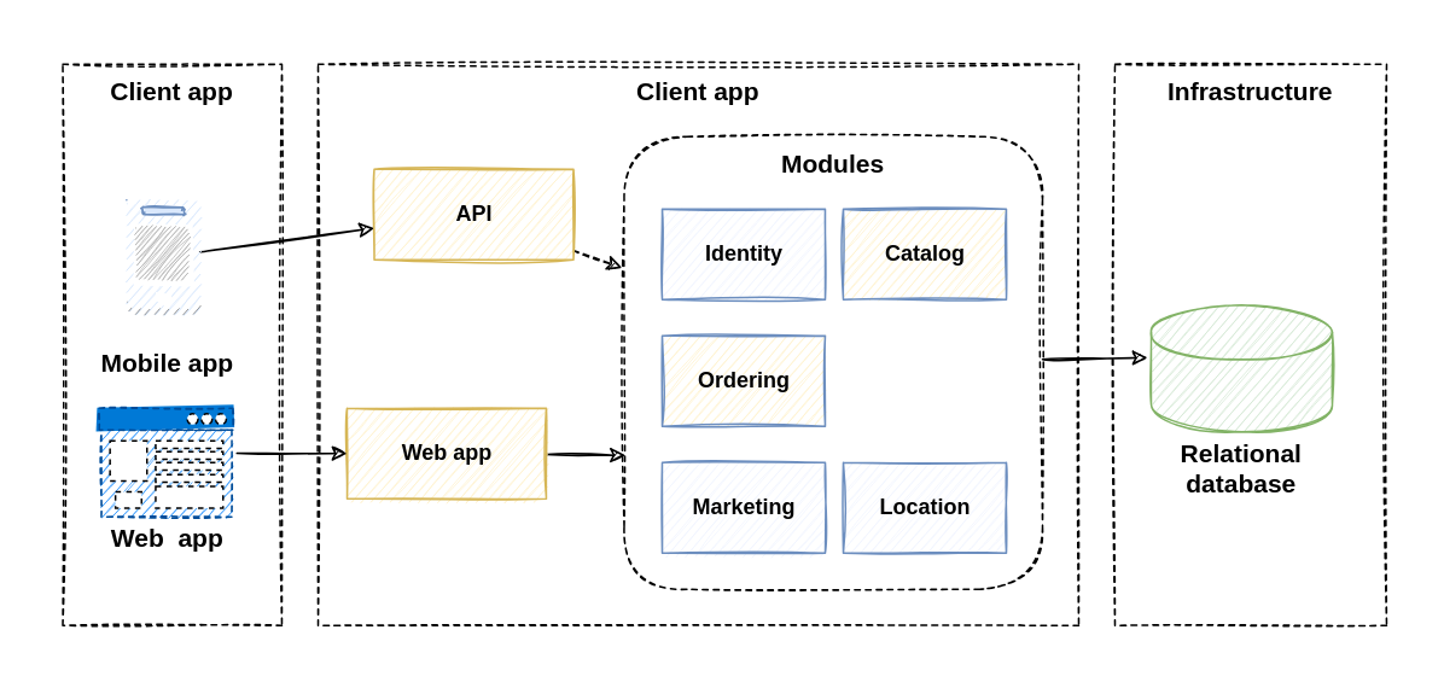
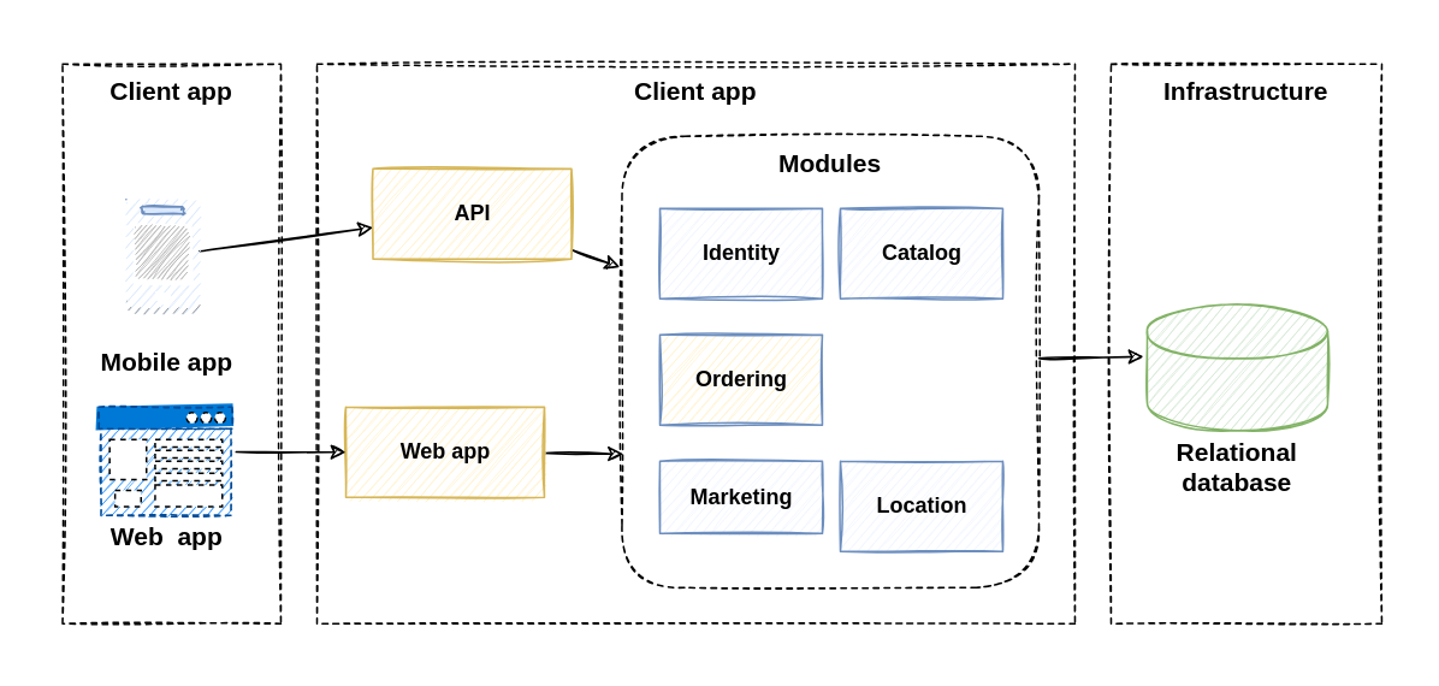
- <mxCell id="15" value="Catalog" style="html=1;sketch=1;strokeColor=#6c8ebf;fontStyle=1;labelBackgroundColor=none;fillColor=#fff2cc;" parent="1" vertex="1"><mxGeometry x="465" y="115" width="90" height="50" as="geometry" /></mxCell>
+ <mxCell id="15" value="Catalog" style="html=1;sketch=1;strokeColor=#6c8ebf;fontStyle=1;labelBackgroundColor=none;fillColor=#F0F4FF;" parent="1" vertex="1"><mxGeometry x="465" y="115" width="90" height="50" as="geometry" /></mxCell>
- <mxCell id="8" style="rounded=0;orthogonalLoop=1;jettySize=auto;html=1;entryX=-0.005;entryY=0.29;entryDx=0;entryDy=0;entryPerimeter=0;fontSize=14;sketch=1;dashed=1;" parent="1" source="9" target="7" edge="1"><mxGeometry relative="1" as="geometry"><mxPoint x="335" y="147" as="targetPoint" /></mxGeometry></mxCell>
+ <mxCell id="8" style="rounded=0;orthogonalLoop=1;jettySize=auto;html=1;entryX=-0.005;entryY=0.29;entryDx=0;entryDy=0;entryPerimeter=0;fontSize=14;sketch=1;" parent="1" source="9" target="7" edge="1"><mxGeometry relative="1" as="geometry"><mxPoint x="335" y="147" as="targetPoint" /></mxGeometry></mxCell>
- <mxCell id="14" value="Marketing" style="html=1;sketch=1;strokeColor=#6c8ebf;fontStyle=1;labelBackgroundColor=none;fillColor=#F0F4FF;" parent="1" vertex="1"><mxGeometry x="365" y="255" width="90" height="50" as="geometry" /></mxCell>
+ <mxCell id="14" value="Marketing" style="html=1;sketch=1;strokeColor=#6c8ebf;fontStyle=1;labelBackgroundColor=none;fillColor=#F0F4FF;" parent="1" vertex="1"><mxGeometry x="365" y="255" width="90" height="40" as="geometry" /></mxCell>
